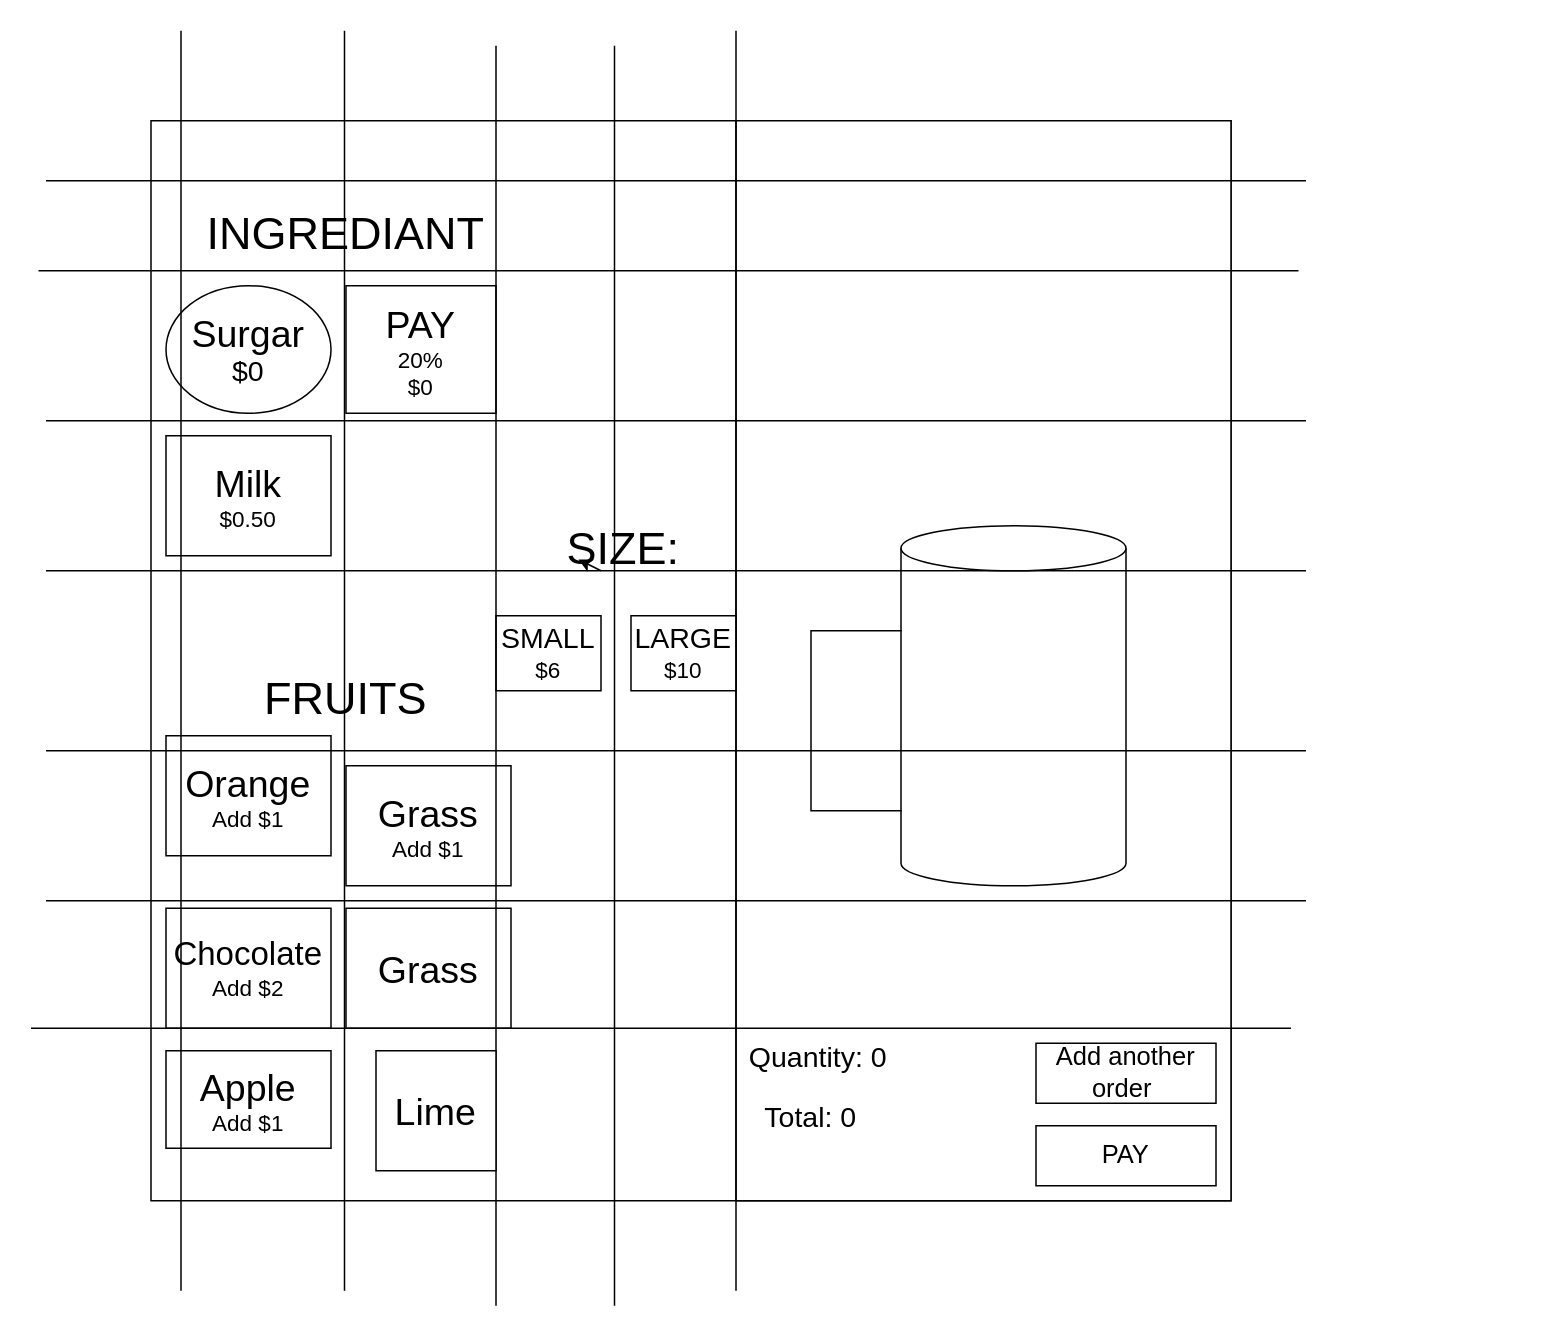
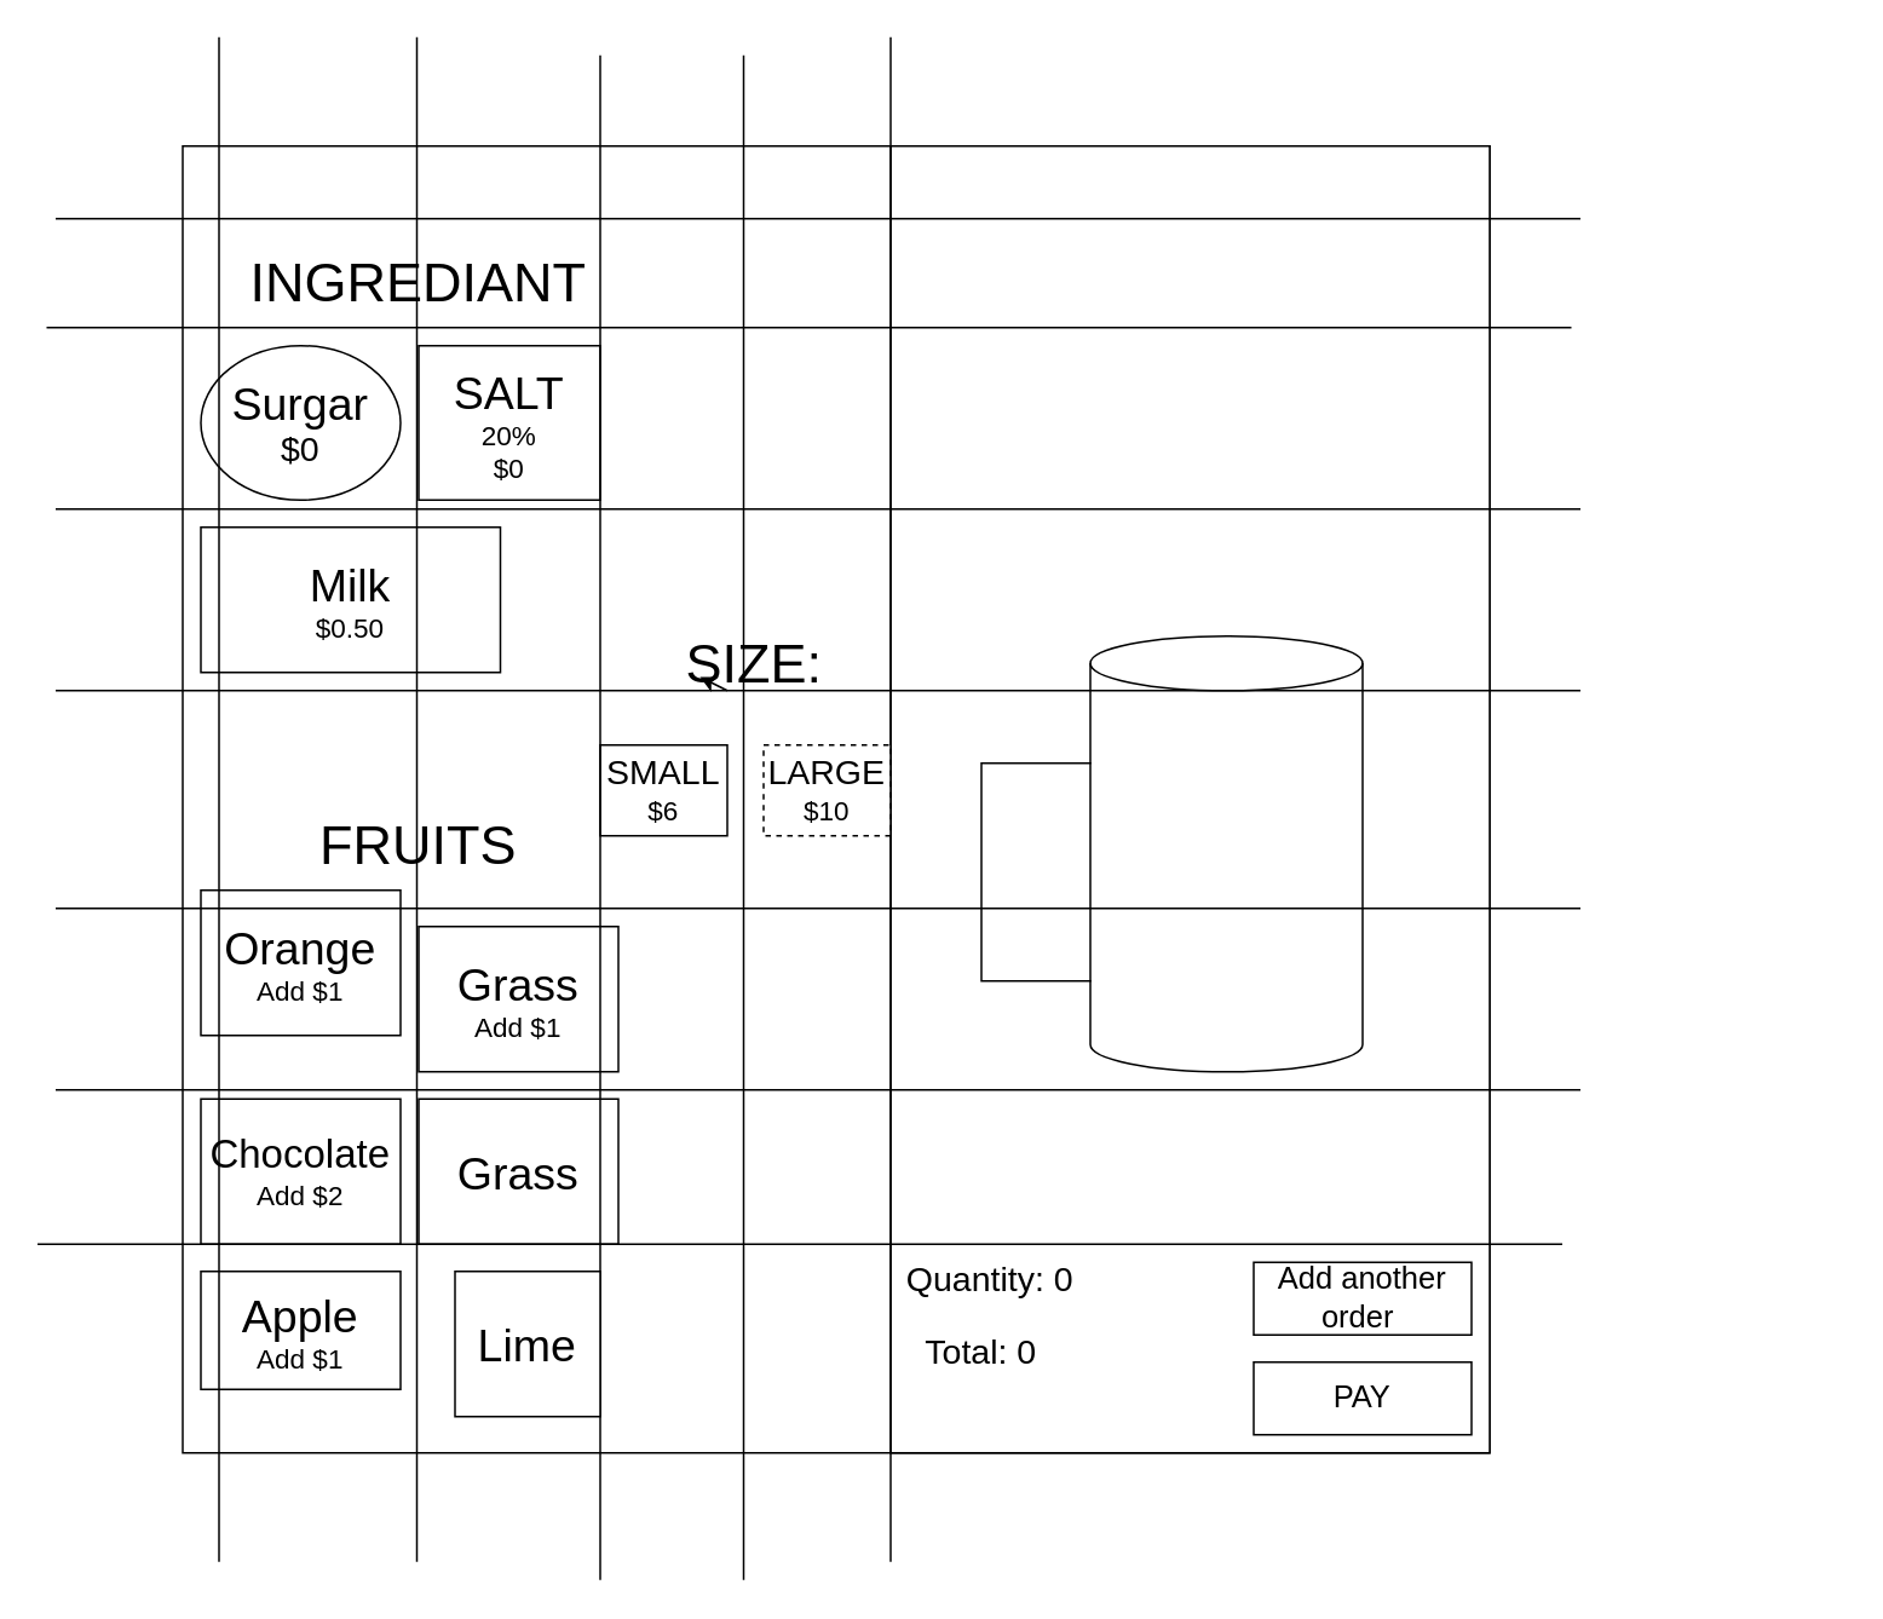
- <mxCell id="7" value="&lt;span style=&quot;font-size: 25px;&quot;&gt;PAY&lt;/span&gt;&lt;div&gt;&lt;font style=&quot;font-size: 15px;&quot;&gt;20%&lt;/font&gt;&lt;/div&gt;&lt;div&gt;&lt;font style=&quot;font-size: 15px;&quot;&gt;$0&lt;/font&gt;&lt;/div&gt;" style="rounded=0;whiteSpace=wrap;html=1;" vertex="1" parent="1"><mxGeometry x="230" y="190" width="100" height="85" as="geometry" /></mxCell>
+ <mxCell id="7" value="&lt;span style=&quot;font-size: 25px;&quot;&gt;SALT&lt;/span&gt;&lt;div&gt;&lt;font style=&quot;font-size: 15px;&quot;&gt;20%&lt;/font&gt;&lt;/div&gt;&lt;div&gt;&lt;font style=&quot;font-size: 15px;&quot;&gt;$0&lt;/font&gt;&lt;/div&gt;" style="rounded=0;whiteSpace=wrap;html=1;" vertex="1" parent="1"><mxGeometry x="230" y="190" width="100" height="85" as="geometry" /></mxCell>
- <mxCell id="12" value="&lt;font style=&quot;font-size: 25px;&quot;&gt;Milk&lt;/font&gt;&lt;div&gt;&lt;font style=&quot;&quot;&gt;&lt;span style=&quot;color: rgb(0, 0, 0);&quot;&gt;&lt;font style=&quot;font-size: 15px;&quot;&gt;$0.50&lt;/font&gt;&lt;/span&gt;&lt;br&gt;&lt;/font&gt;&lt;/div&gt;" style="rounded=0;whiteSpace=wrap;html=1;" vertex="1" parent="1"><mxGeometry x="110" y="290" width="110" height="80" as="geometry" /></mxCell>
+ <mxCell id="12" value="&lt;font style=&quot;font-size: 25px;&quot;&gt;Milk&lt;/font&gt;&lt;div&gt;&lt;font style=&quot;&quot;&gt;&lt;span style=&quot;color: rgb(0, 0, 0);&quot;&gt;&lt;font style=&quot;font-size: 15px;&quot;&gt;$0.50&lt;/font&gt;&lt;/span&gt;&lt;br&gt;&lt;/font&gt;&lt;/div&gt;" style="rounded=0;whiteSpace=wrap;html=1;" vertex="1" parent="1"><mxGeometry x="110" y="290" width="165" height="80" as="geometry" /></mxCell>
- <mxCell id="18" value="&lt;font style=&quot;font-size: 19px;&quot;&gt;LARGE&lt;/font&gt;&lt;div&gt;&lt;font style=&quot;font-size: 15px;&quot;&gt;$10&lt;/font&gt;&lt;/div&gt;" style="rounded=0;whiteSpace=wrap;html=1;" vertex="1" parent="1"><mxGeometry x="420" y="410" width="70" height="50" as="geometry" /></mxCell>
+ <mxCell id="18" value="&lt;font style=&quot;font-size: 19px;&quot;&gt;LARGE&lt;/font&gt;&lt;div&gt;&lt;font style=&quot;font-size: 15px;&quot;&gt;$10&lt;/font&gt;&lt;/div&gt;" style="rounded=0;whiteSpace=wrap;html=1;dashed=1;" vertex="1" parent="1"><mxGeometry x="420" y="410" width="70" height="50" as="geometry" /></mxCell>
